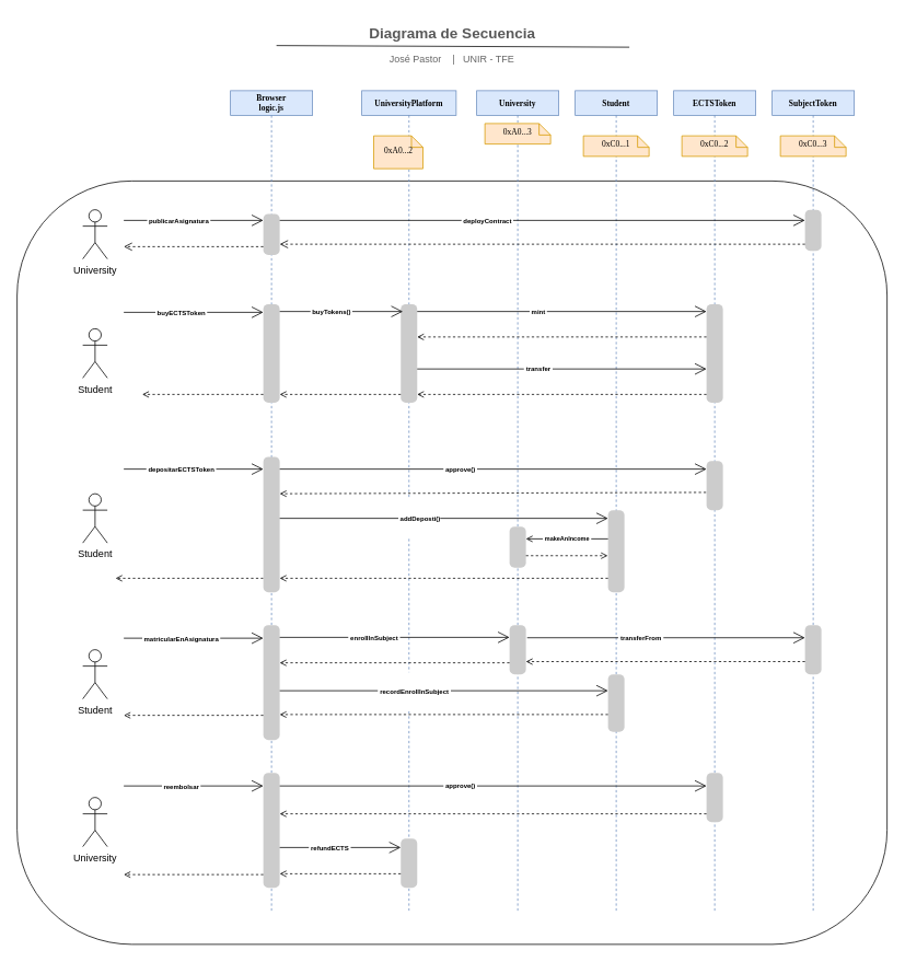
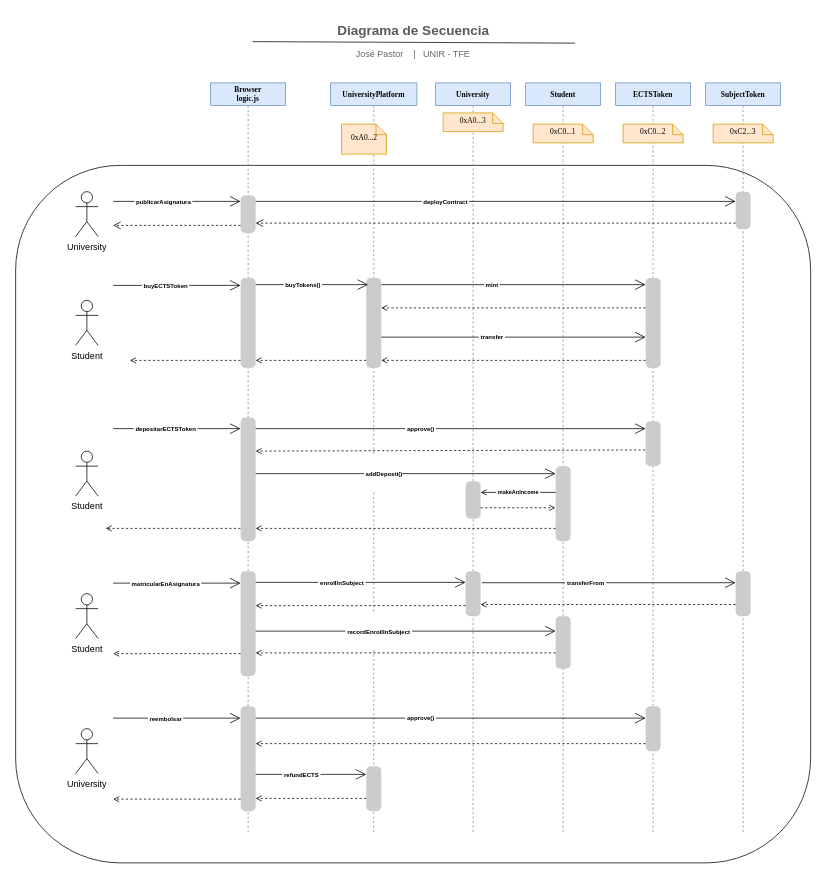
- <mxCell id="26" value="0xC0...3" style="shape=note;whiteSpace=wrap;html=1;size=14;verticalAlign=middle;align=center;spacingTop=-6;rounded=0;shadow=0;comic=0;labelBackgroundColor=none;strokeWidth=1;fontFamily=Verdana;fontSize=10;fillColor=#ffe6cc;strokeColor=#d79b00;" parent="25" vertex="1"><mxGeometry x="10" y="55" width="80" height="25" as="geometry" /></mxCell>
+ <mxCell id="26" value="0xC2...3" style="shape=note;whiteSpace=wrap;html=1;size=14;verticalAlign=middle;align=center;spacingTop=-6;rounded=0;shadow=0;comic=0;labelBackgroundColor=none;strokeWidth=1;fontFamily=Verdana;fontSize=10;fillColor=#ffe6cc;strokeColor=#d79b00;" parent="25" vertex="1"><mxGeometry x="10" y="55" width="80" height="25" as="geometry" /></mxCell>
